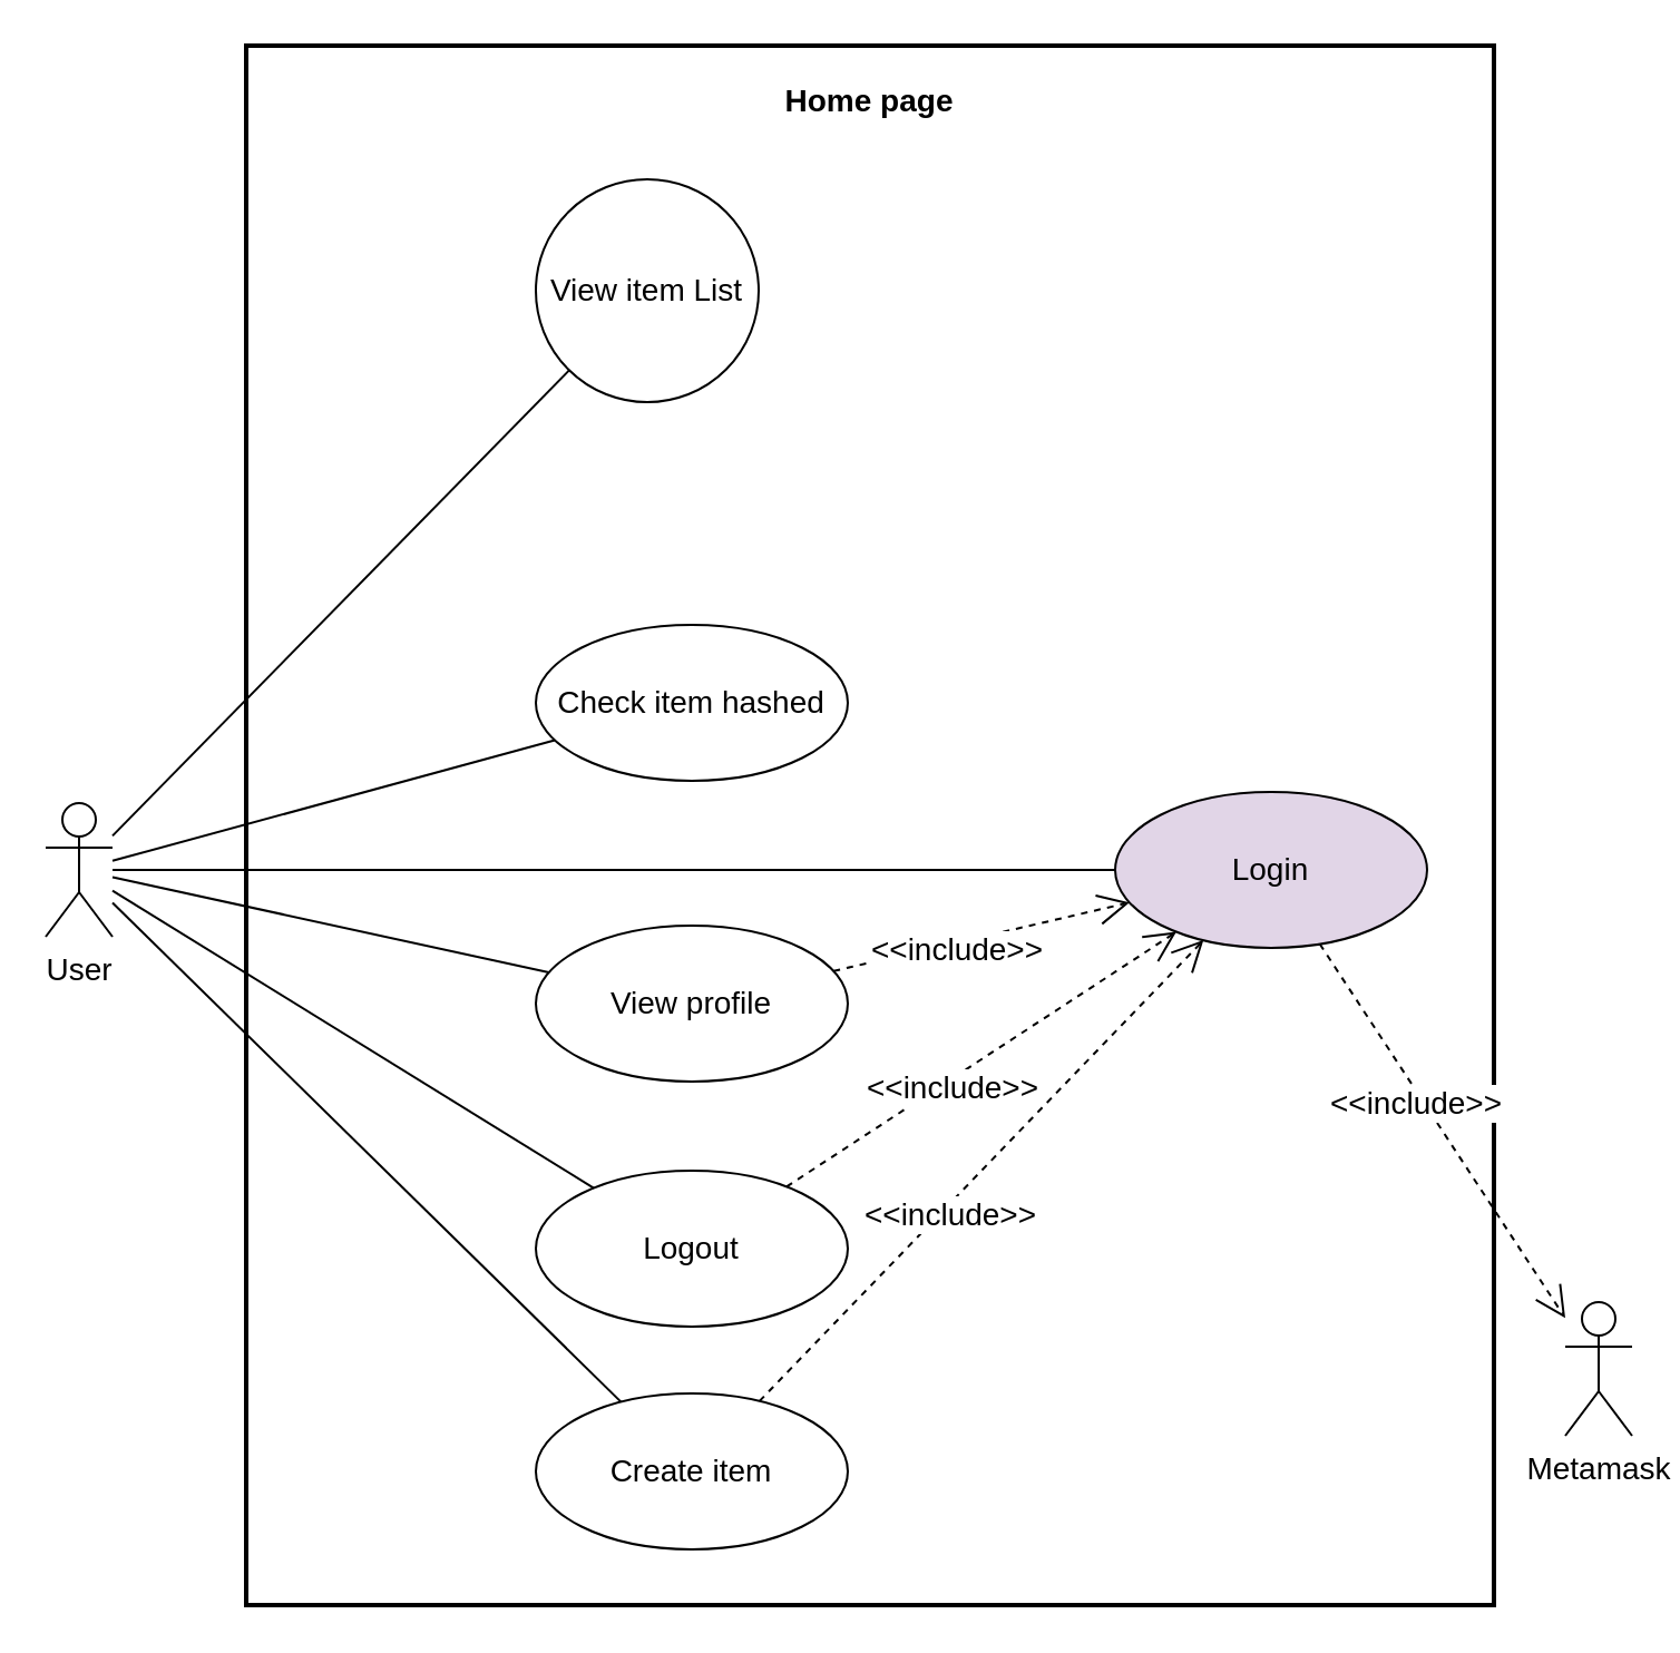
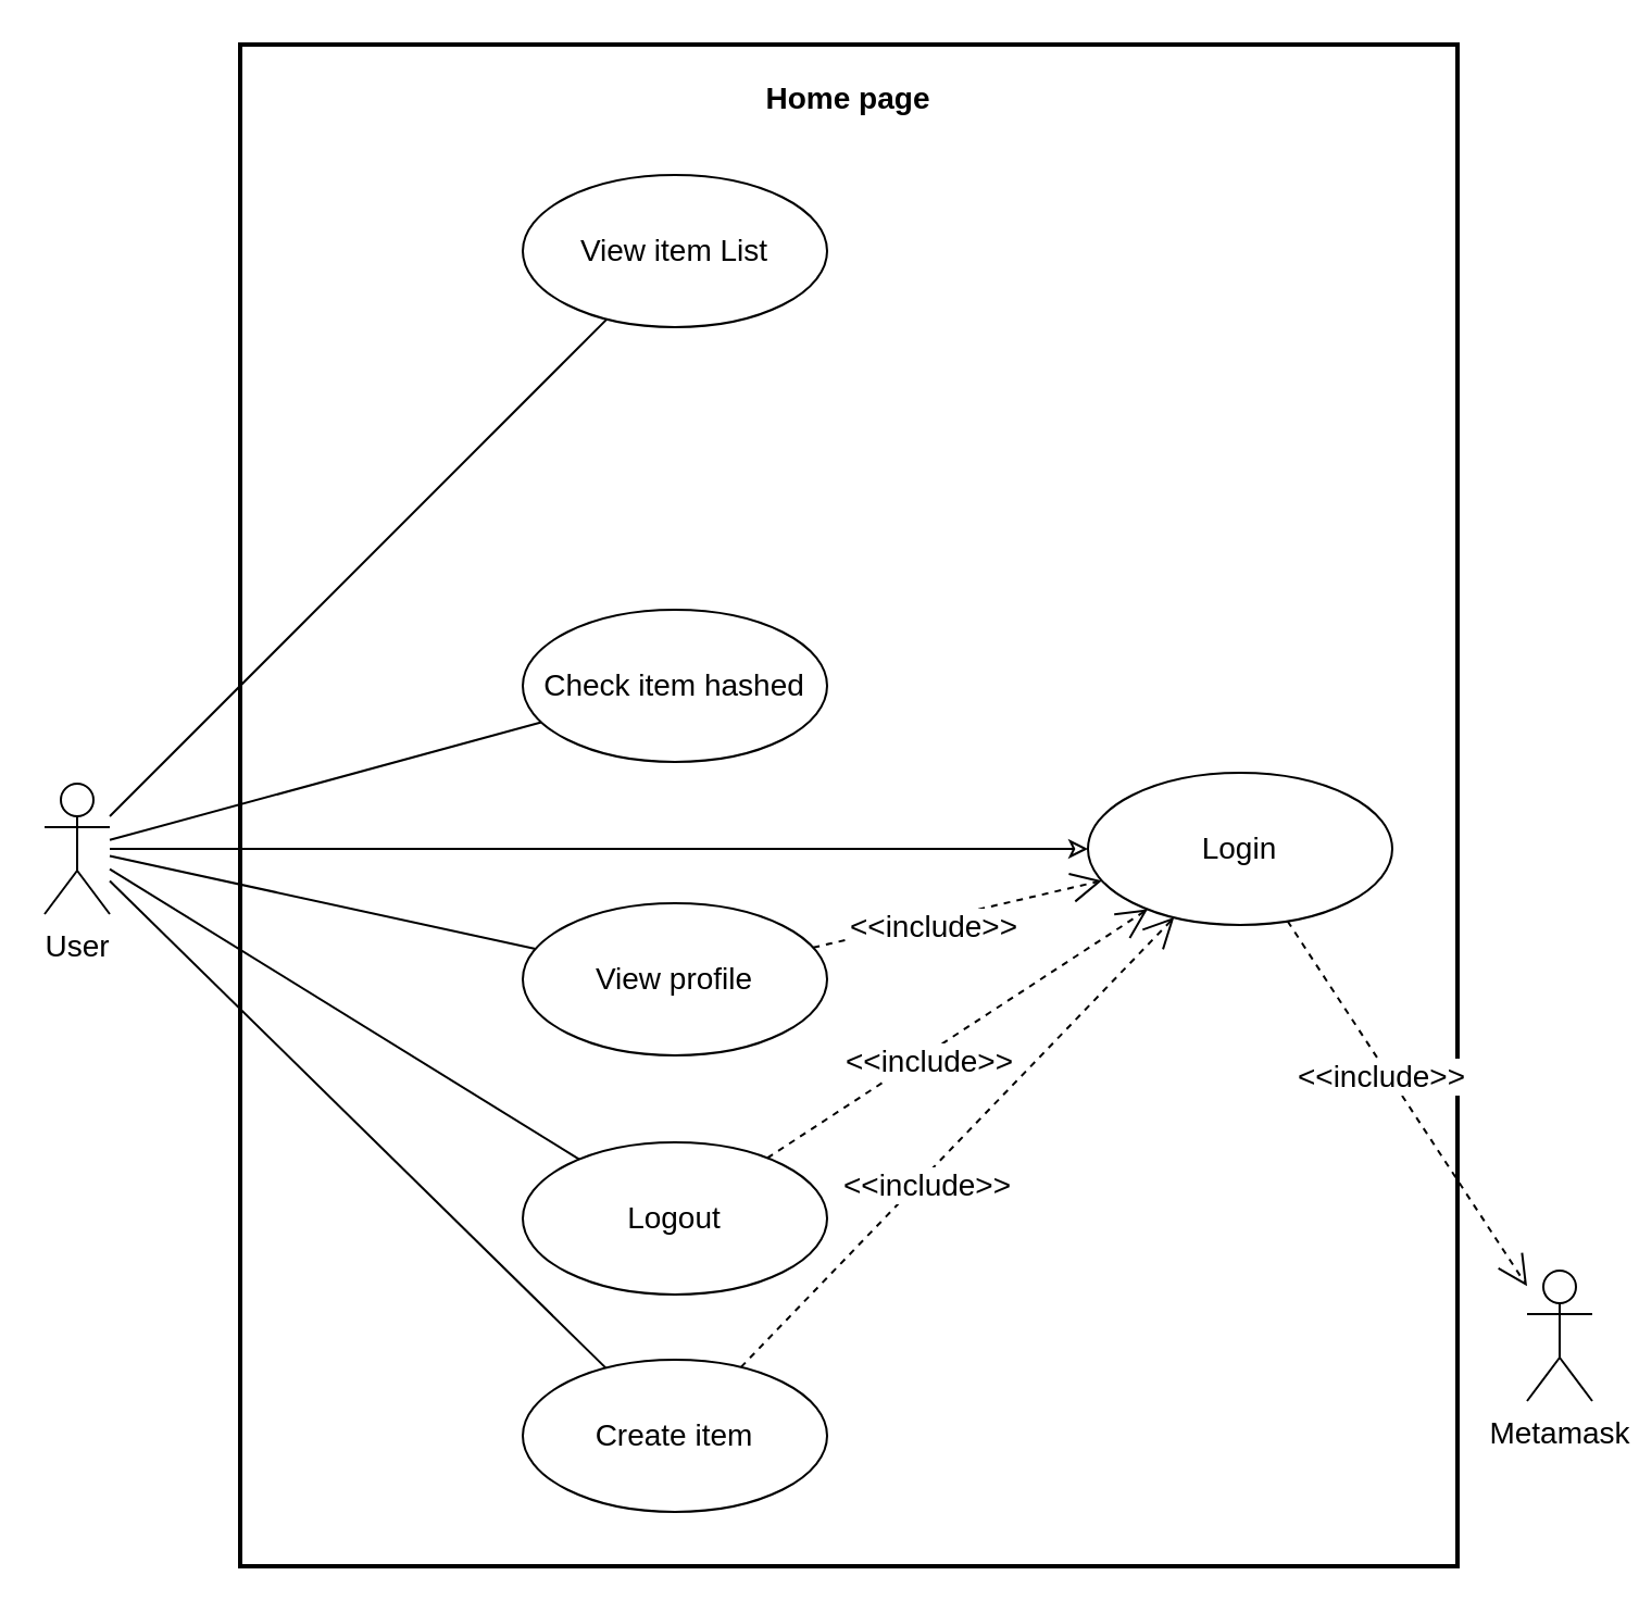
- <mxCell id="4" value="View item List" style="ellipse;whiteSpace=wrap;html=1;fontSize=14;" vertex="1" parent="1"><mxGeometry x="240" y="80" width="100" height="100" as="geometry" /></mxCell>
+ <mxCell id="4" value="View item List" style="ellipse;whiteSpace=wrap;html=1;fontSize=14;" vertex="1" parent="1"><mxGeometry x="240" y="80" width="140" height="70" as="geometry" /></mxCell>
- <mxCell id="18" style="rounded=0;orthogonalLoop=1;jettySize=auto;html=1;endArrow=none;endFill=0;fontSize=14;" edge="1" parent="1" source="12" target="10"><mxGeometry relative="1" as="geometry"><mxPoint x="70" y="263.679" as="sourcePoint" /><mxPoint x="257.155" y="309.585" as="targetPoint" /></mxGeometry></mxCell>
+ <mxCell id="18" style="rounded=0;orthogonalLoop=1;jettySize=auto;html=1;endArrow=classic;endFill=0;fontSize=14;" edge="1" parent="1" source="12" target="10"><mxGeometry relative="1" as="geometry"><mxPoint x="70" y="263.679" as="sourcePoint" /><mxPoint x="257.155" y="309.585" as="targetPoint" /></mxGeometry></mxCell>
- <mxCell id="10" value="Login" style="ellipse;whiteSpace=wrap;html=1;fontSize=14;fillColor=#e1d5e7;" vertex="1" parent="1"><mxGeometry x="500" y="355" width="140" height="70" as="geometry" /></mxCell>
+ <mxCell id="10" value="Login" style="ellipse;whiteSpace=wrap;html=1;fontSize=14;" vertex="1" parent="1"><mxGeometry x="500" y="355" width="140" height="70" as="geometry" /></mxCell>
